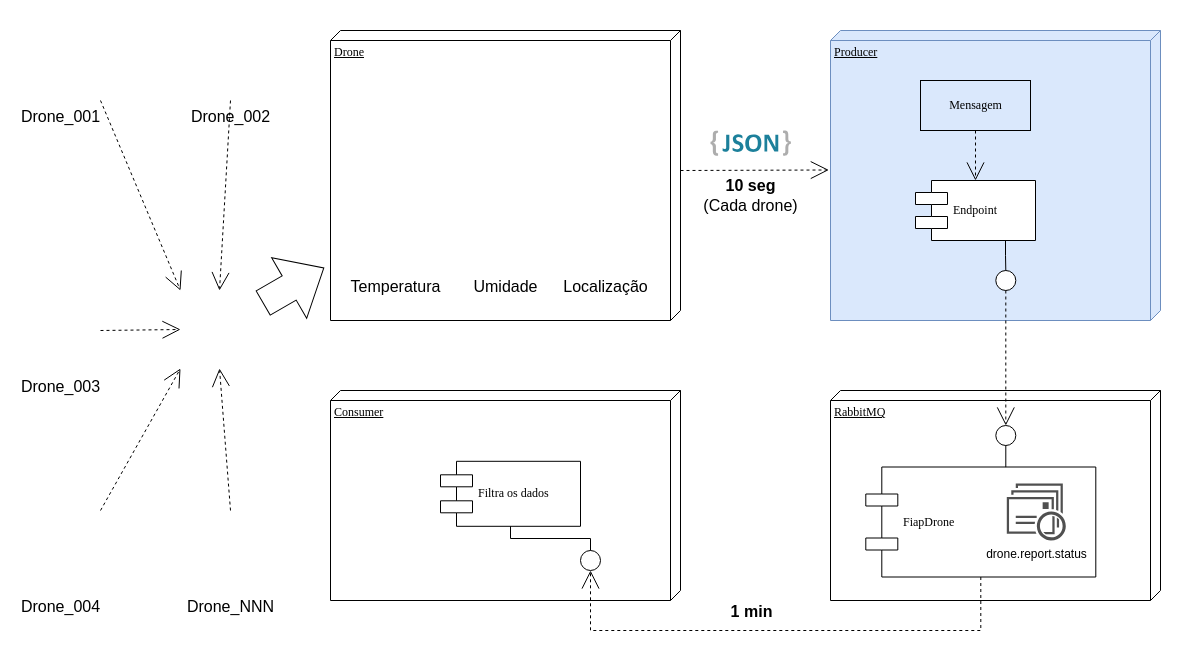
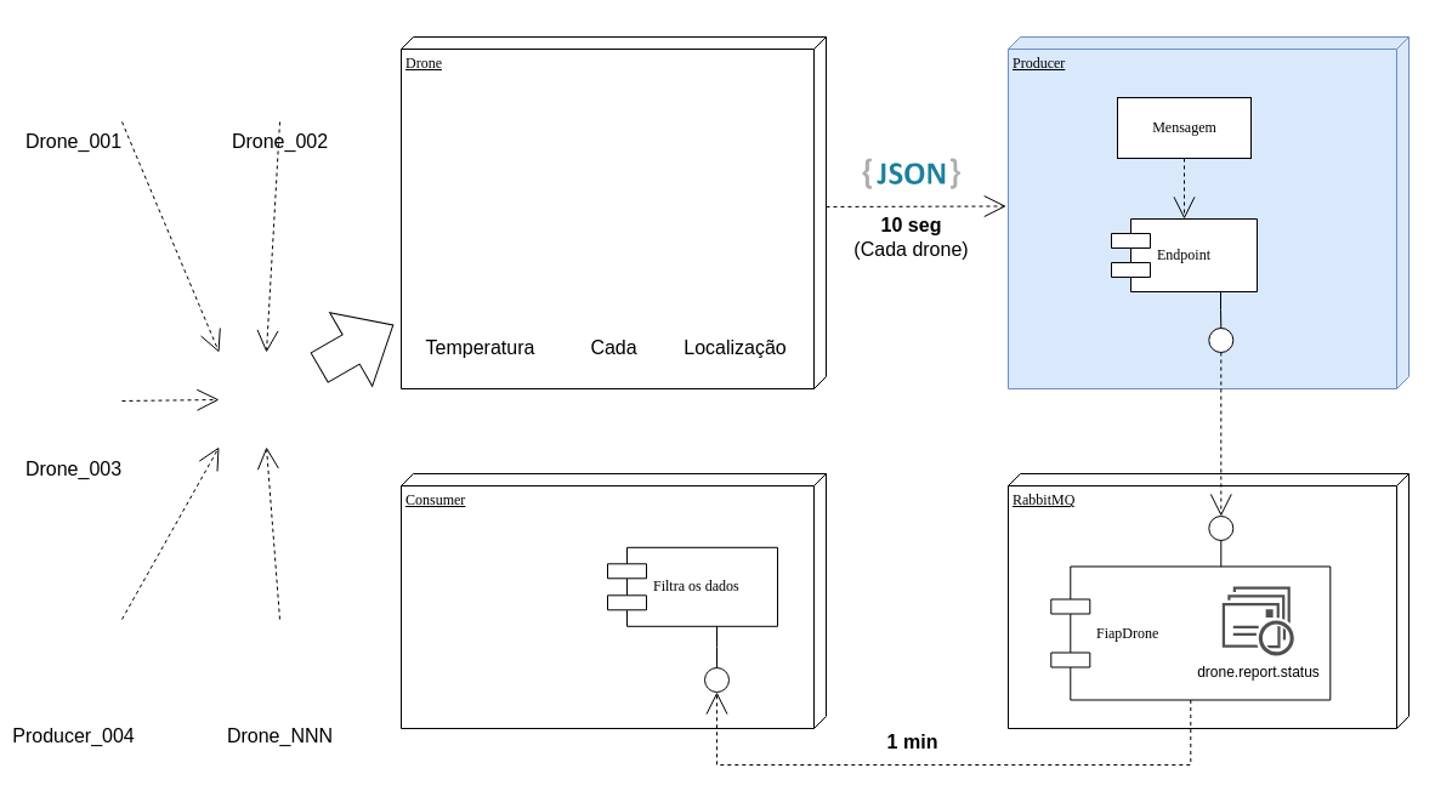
- <mxCell id="5" value="Mensagem" style="html=1;rounded=0;shadow=0;comic=0;labelBackgroundColor=none;strokeWidth=1;fontFamily=Verdana;fontSize=12;align=center;fillColor=#dae8fc;" parent="1" vertex="1"><mxGeometry x="920" y="80" width="110" height="50" as="geometry" /></mxCell>
+ <mxCell id="5" value="Mensagem" style="html=1;rounded=0;shadow=0;comic=0;labelBackgroundColor=none;strokeWidth=1;fontFamily=Verdana;fontSize=12;align=center;" parent="1" vertex="1"><mxGeometry x="920" y="80" width="110" height="50" as="geometry" /></mxCell>
- <mxCell id="31" value="Umidade" style="shape=image;html=1;verticalAlign=top;verticalLabelPosition=bottom;labelBackgroundColor=none;imageAspect=0;aspect=fixed;image=https://cdn2.iconfinder.com/data/icons/weather-flat-icons-2/320/7-128.png;fontSize=16;" parent="1" vertex="1"><mxGeometry x="467.5" y="195" width="75" height="75" as="geometry" /></mxCell>
+ <mxCell id="31" value="Cada" style="shape=image;html=1;verticalAlign=top;verticalLabelPosition=bottom;labelBackgroundColor=none;imageAspect=0;aspect=fixed;image=https://cdn2.iconfinder.com/data/icons/weather-flat-icons-2/320/7-128.png;fontSize=16;" parent="1" vertex="1"><mxGeometry x="467.5" y="195" width="75" height="75" as="geometry" /></mxCell>
- <mxCell id="8" value="Filtra os dados" style="shape=component;align=left;spacingLeft=36;rounded=0;shadow=0;comic=0;labelBackgroundColor=none;strokeWidth=1;fontFamily=Verdana;fontSize=12;html=1;" parent="1" vertex="1"><mxGeometry x="440" y="460.8" width="140" height="65" as="geometry" /></mxCell>
+ <mxCell id="8" value="Filtra os dados" style="shape=component;align=left;spacingLeft=36;rounded=0;shadow=0;comic=0;labelBackgroundColor=none;strokeWidth=1;fontFamily=Verdana;fontSize=12;html=1;" parent="1" vertex="1"><mxGeometry x="500" y="450.8" width="140" height="65" as="geometry" /></mxCell>
- <mxCell id="25" value="Drone_004" style="shape=image;html=1;verticalAlign=top;verticalLabelPosition=bottom;labelBackgroundColor=none;imageAspect=0;aspect=fixed;image=https://cdn1.iconfinder.com/data/icons/vehicle-37/24/Drone-128.png;fontSize=16;" parent="1" vertex="1"><mxGeometry x="20" y="510" width="80" height="80" as="geometry" /></mxCell>
+ <mxCell id="25" value="Producer_004" style="shape=image;html=1;verticalAlign=top;verticalLabelPosition=bottom;labelBackgroundColor=none;imageAspect=0;aspect=fixed;image=https://cdn1.iconfinder.com/data/icons/vehicle-37/24/Drone-128.png;fontSize=16;" parent="1" vertex="1"><mxGeometry x="20" y="510" width="80" height="80" as="geometry" /></mxCell>
